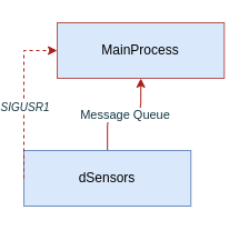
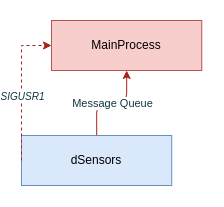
- <mxCell id="2" value="MainProcess" style="rounded=0;whiteSpace=wrap;html=1;sketch=0;strokeColor=#b85450;fillColor=#dae8fc;" parent="1" vertex="1"><mxGeometry x="50" y="20" width="150.25" height="50" as="geometry" /></mxCell>
+ <mxCell id="2" value="MainProcess" style="rounded=0;whiteSpace=wrap;html=1;sketch=0;strokeColor=#b85450;fillColor=#f8cecc;" parent="1" vertex="1"><mxGeometry x="50" y="20" width="150.25" height="50" as="geometry" /></mxCell>
